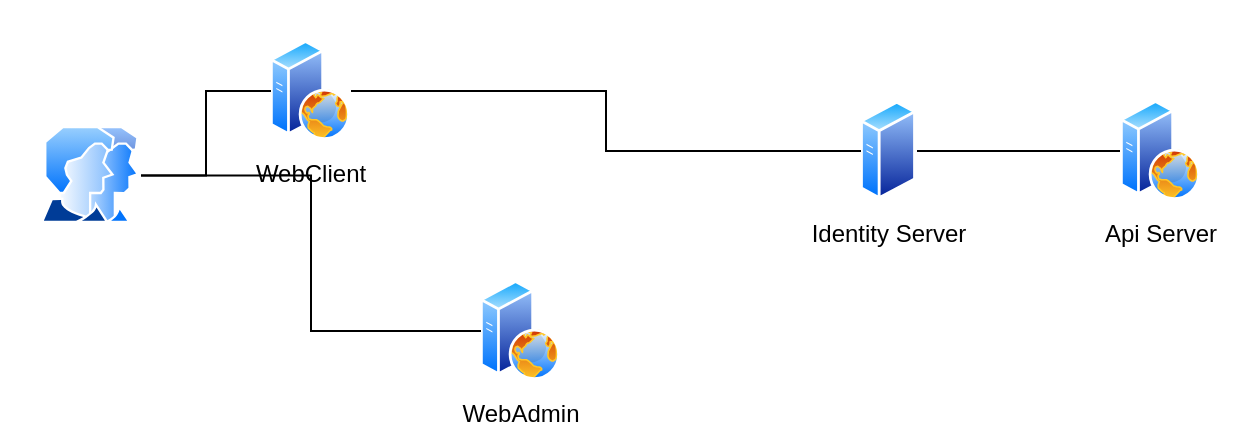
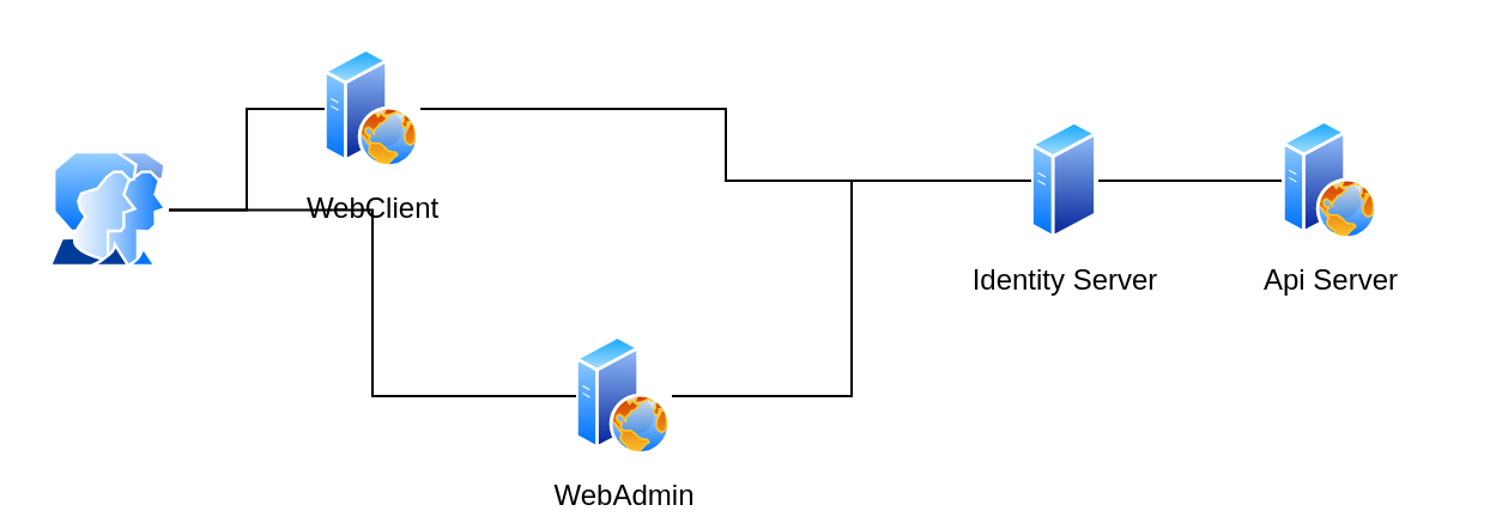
- <mxCell id="4" value="Api Server" style="aspect=fixed;perimeter=ellipsePerimeter;html=1;align=center;shadow=0;dashed=0;spacingTop=3;image;image=img/lib/active_directory/web_server.svg;" vertex="1" parent="1"><mxGeometry x="560" y="50" width="40" height="50" as="geometry" /></mxCell>
+ <mxCell id="4" value="Api Server" style="aspect=fixed;perimeter=ellipsePerimeter;html=1;align=center;shadow=0;dashed=0;spacingTop=3;image;image=img/lib/active_directory/web_server.svg;" vertex="1" parent="1"><mxGeometry x="535" y="50" width="40" height="50" as="geometry" /></mxCell>
+ <mxCell id="7" style="edgeStyle=orthogonalEdgeStyle;rounded=0;orthogonalLoop=1;jettySize=auto;html=1;exitX=1;exitY=0.5;exitDx=0;exitDy=0;entryX=0;entryY=0.5;entryDx=0;entryDy=0;endArrow=none;endFill=0;" edge="1" parent="1" source="8" target="3"><mxGeometry relative="1" as="geometry" /></mxCell>
